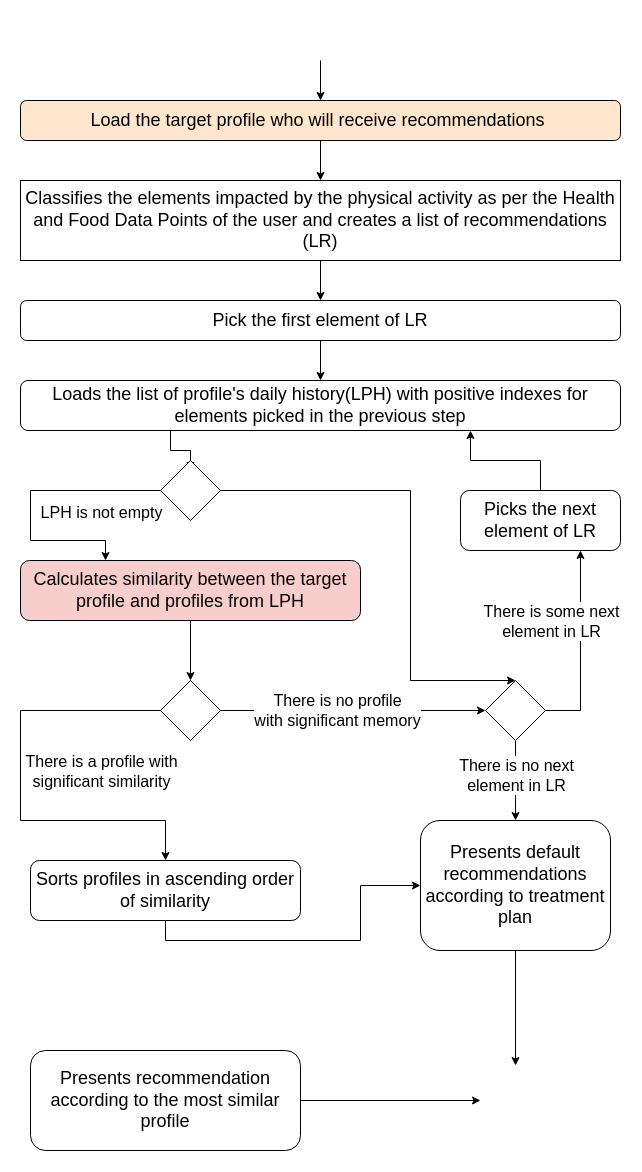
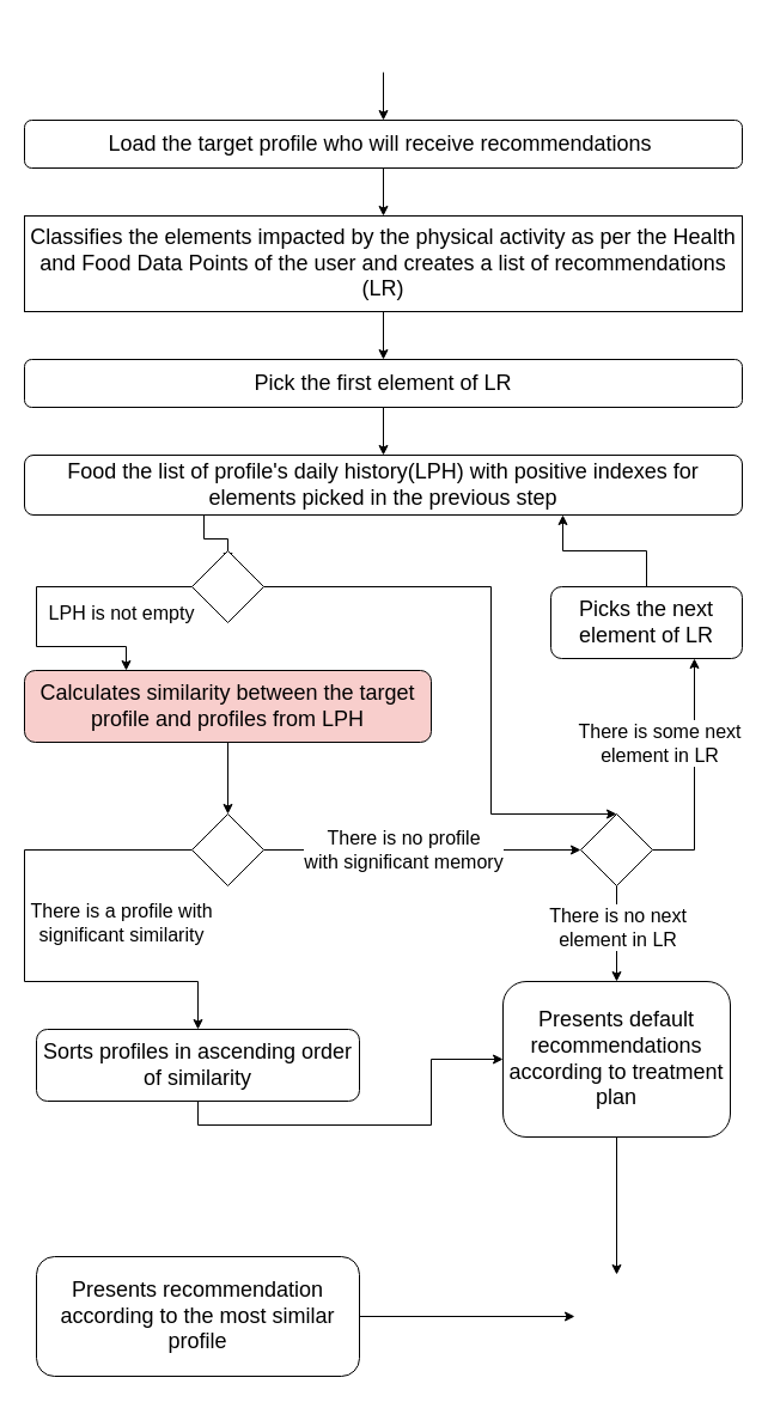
- <mxCell id="5" value="&lt;font style=&quot;font-size: 18px&quot;&gt;Load the target profile who will receive recommendations&amp;nbsp;&lt;/font&gt;" style="rounded=1;whiteSpace=wrap;html=1;fillColor=#ffe6cc;" vertex="1" parent="1"><mxGeometry x="20" y="100" width="600" height="40" as="geometry" /></mxCell>
+ <mxCell id="5" value="&lt;font style=&quot;font-size: 18px&quot;&gt;Load the target profile who will receive recommendations&amp;nbsp;&lt;/font&gt;" style="rounded=1;whiteSpace=wrap;html=1;" vertex="1" parent="1"><mxGeometry x="20" y="100" width="600" height="40" as="geometry" /></mxCell>
- <mxCell id="11" value="&lt;font style=&quot;font-size: 18px&quot;&gt;Loads the list of profile's daily history(LPH) with positive indexes for elements picked in the previous step&lt;/font&gt;" style="rounded=1;whiteSpace=wrap;html=1;" vertex="1" parent="1"><mxGeometry x="20" y="380" width="600" height="50" as="geometry" /></mxCell>
+ <mxCell id="11" value="&lt;font style=&quot;font-size: 18px&quot;&gt;Food the list of profile's daily history(LPH) with positive indexes for elements picked in the previous step&lt;/font&gt;" style="rounded=1;whiteSpace=wrap;html=1;" vertex="1" parent="1"><mxGeometry x="20" y="380" width="600" height="50" as="geometry" /></mxCell>
